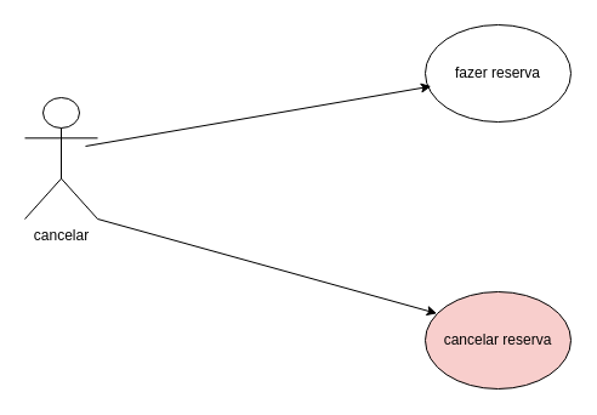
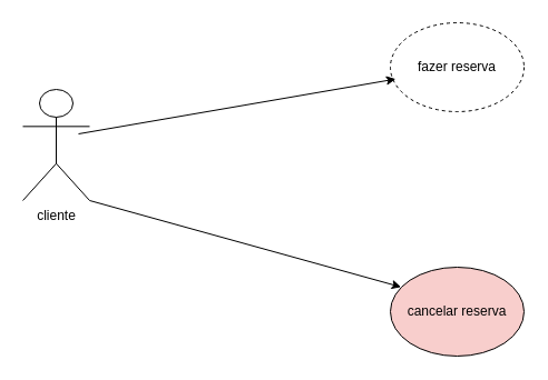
- <mxCell id="4" value="fazer reserva" style="ellipse;whiteSpace=wrap;html=1;" vertex="1" parent="1"><mxGeometry x="350" y="20" width="120" height="80" as="geometry" /></mxCell>
+ <mxCell id="4" value="fazer reserva" style="ellipse;whiteSpace=wrap;html=1;dashed=1;" vertex="1" parent="1"><mxGeometry x="350" y="20" width="120" height="80" as="geometry" /></mxCell>
- <mxCell id="2" value="cancelar" style="shape=umlActor;verticalLabelPosition=bottom;verticalAlign=top;html=1;outlineConnect=0;" vertex="1" parent="1"><mxGeometry x="20" y="80" width="60" height="100" as="geometry" /></mxCell>
+ <mxCell id="2" value="cliente" style="shape=umlActor;verticalLabelPosition=bottom;verticalAlign=top;html=1;outlineConnect=0;" vertex="1" parent="1"><mxGeometry x="20" y="80" width="60" height="100" as="geometry" /></mxCell>
